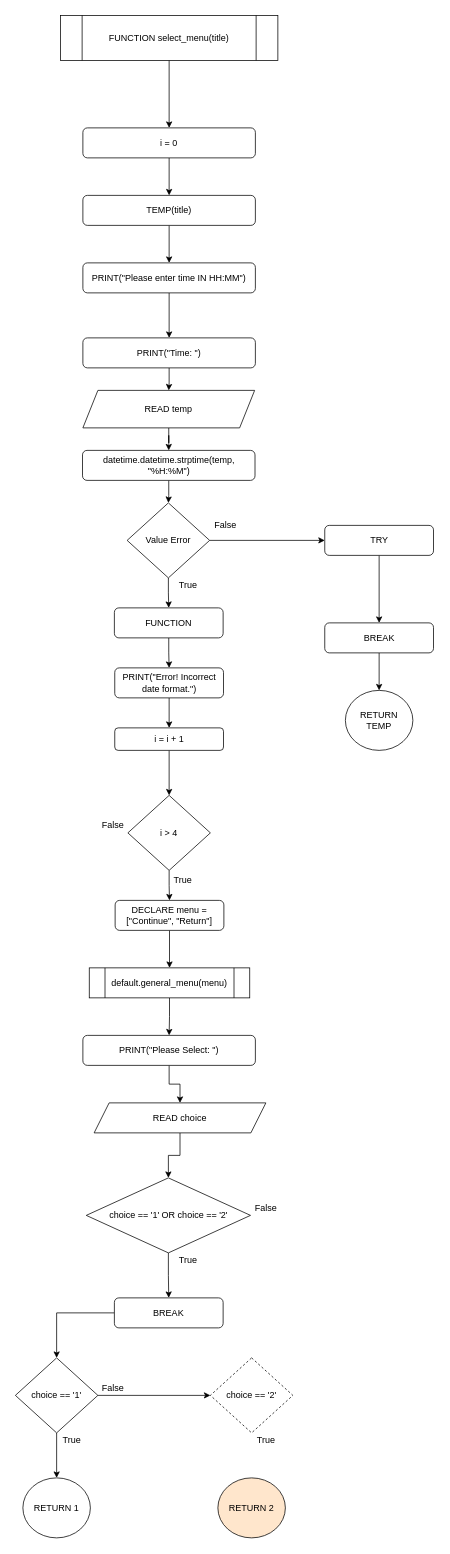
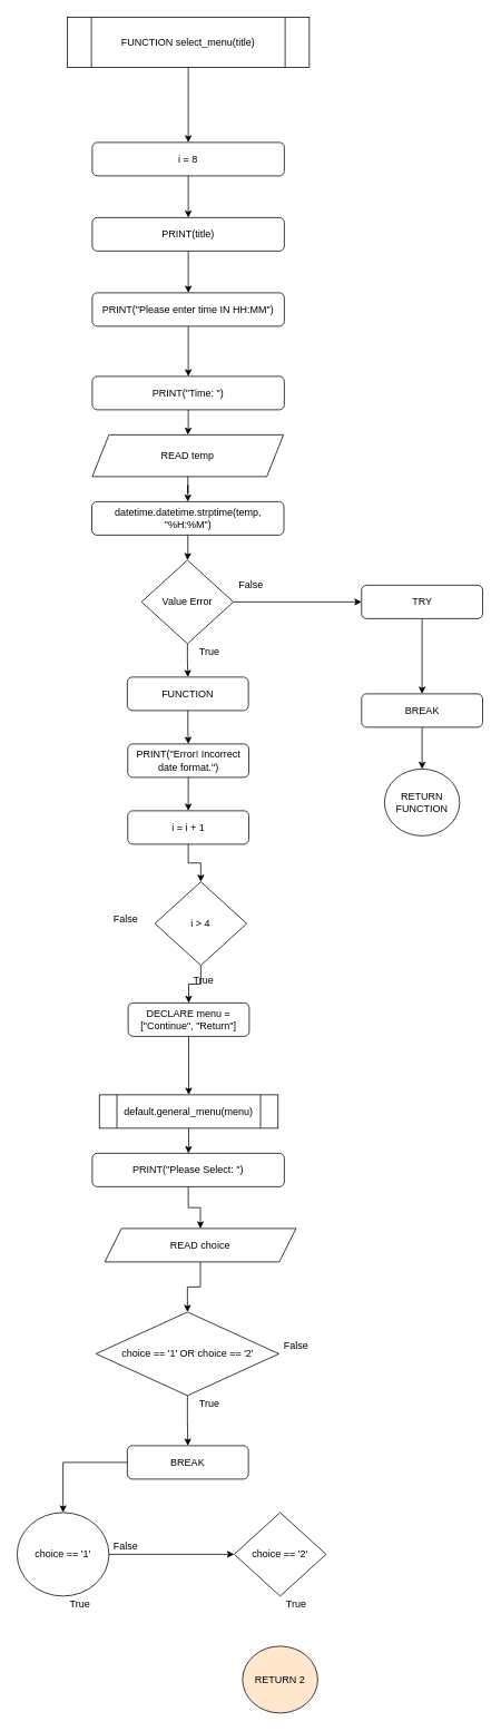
- <mxCell id="5" value="i = 0" style="rounded=1;whiteSpace=wrap;html=1;" vertex="1" parent="1"><mxGeometry x="110" y="170" width="230" height="40" as="geometry" /></mxCell>
+ <mxCell id="5" value="i = 8" style="rounded=1;whiteSpace=wrap;html=1;" vertex="1" parent="1"><mxGeometry x="110" y="170" width="230" height="40" as="geometry" /></mxCell>
- <mxCell id="7" value="TEMP(title)" style="rounded=1;whiteSpace=wrap;html=1;" vertex="1" parent="1"><mxGeometry x="110" y="260" width="230" height="40" as="geometry" /></mxCell>
+ <mxCell id="7" value="PRINT(title)" style="rounded=1;whiteSpace=wrap;html=1;" vertex="1" parent="1"><mxGeometry x="110" y="260" width="230" height="40" as="geometry" /></mxCell>
- <mxCell id="49" value="RETURN&lt;br&gt;TEMP" style="ellipse;whiteSpace=wrap;html=1;" vertex="1" parent="1"><mxGeometry x="460" y="920" width="90" height="80" as="geometry" /></mxCell>
+ <mxCell id="49" value="RETURN&lt;br&gt;FUNCTION" style="ellipse;whiteSpace=wrap;html=1;" vertex="1" parent="1"><mxGeometry x="460" y="920" width="90" height="80" as="geometry" /></mxCell>
- <mxCell id="28" value="i = i + 1" style="rounded=1;whiteSpace=wrap;html=1;" vertex="1" parent="1"><mxGeometry x="152.5" y="970" width="145" height="30" as="geometry" /></mxCell>
+ <mxCell id="28" value="i = i + 1" style="rounded=1;whiteSpace=wrap;html=1;" vertex="1" parent="1"><mxGeometry x="152.5" y="970" width="145" height="40" as="geometry" /></mxCell>
- <mxCell id="30" value="i &gt; 4" style="rhombus;whiteSpace=wrap;html=1;" vertex="1" parent="1"><mxGeometry x="170" y="1060" width="110" height="100" as="geometry" /></mxCell>
+ <mxCell id="30" value="i &gt; 4" style="rhombus;whiteSpace=wrap;html=1;" vertex="1" parent="1"><mxGeometry x="185" y="1055" width="110" height="100" as="geometry" /></mxCell>
- <mxCell id="34" value="default.general_menu(menu)" style="shape=process;whiteSpace=wrap;html=1;backgroundOutline=1;" vertex="1" parent="1"><mxGeometry x="118.5" y="1290" width="214" height="40" as="geometry" /></mxCell>
+ <mxCell id="34" value="default.general_menu(menu)" style="shape=process;whiteSpace=wrap;html=1;backgroundOutline=1;" vertex="1" parent="1"><mxGeometry x="118.5" y="1310" width="214" height="40" as="geometry" /></mxCell>
- <mxCell id="45" value="choice == '1'" style="rhombus;whiteSpace=wrap;html=1;" vertex="1" parent="1"><mxGeometry x="20" y="1810" width="110" height="100" as="geometry" /></mxCell>
+ <mxCell id="45" value="choice == '1'" style="ellipse;whiteSpace=wrap;html=1;" vertex="1" parent="1"><mxGeometry x="20" y="1810" width="110" height="100" as="geometry" /></mxCell>
- <mxCell id="46" value="choice == '2'" style="rhombus;whiteSpace=wrap;html=1;dashed=1;" vertex="1" parent="1"><mxGeometry x="280" y="1810" width="110" height="100" as="geometry" /></mxCell>
+ <mxCell id="46" value="choice == '2'" style="rhombus;whiteSpace=wrap;html=1;" vertex="1" parent="1"><mxGeometry x="280" y="1810" width="110" height="100" as="geometry" /></mxCell>
- <mxCell id="44" value="" style="edgeStyle=orthogonalEdgeStyle;rounded=0;orthogonalLoop=1;jettySize=auto;html=1;" edge="1" parent="1" source="45" target="47"><mxGeometry relative="1" as="geometry" /></mxCell>
- <mxCell id="47" value="RETURN 1" style="ellipse;whiteSpace=wrap;html=1;" vertex="1" parent="1"><mxGeometry x="30" y="1970" width="90" height="80" as="geometry" /></mxCell>
